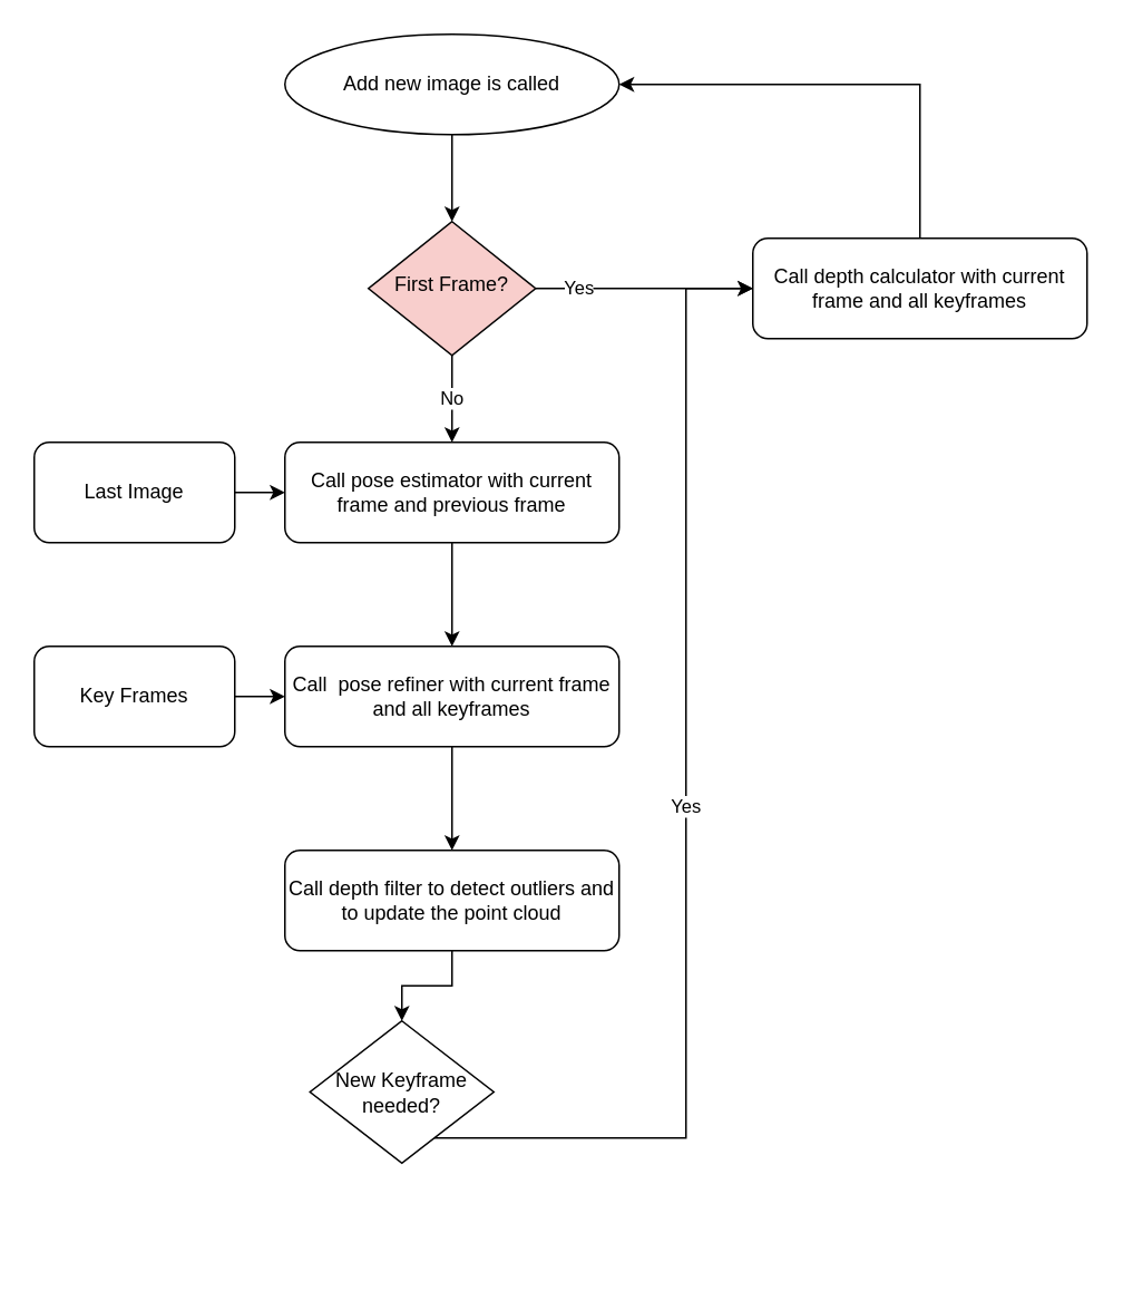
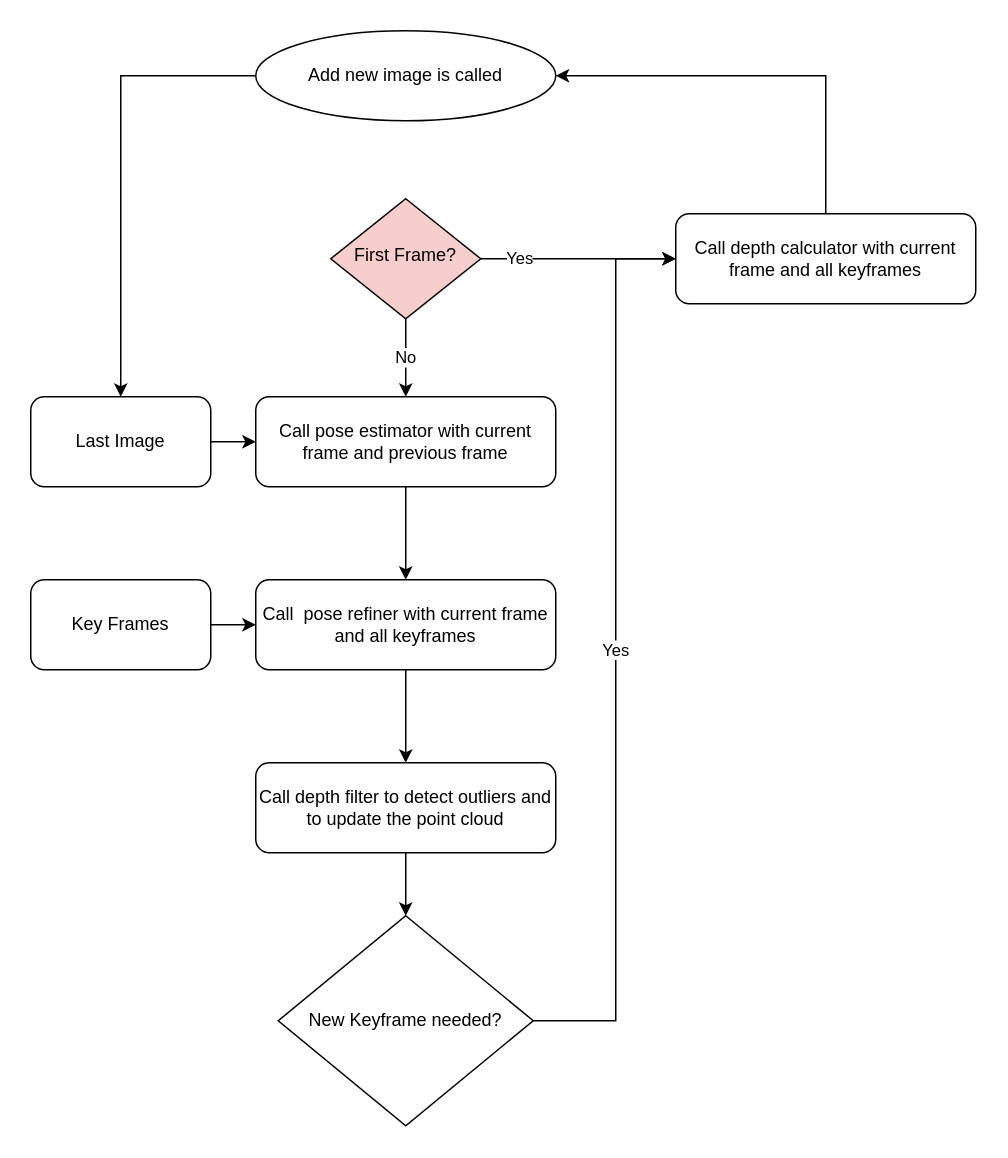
- <mxCell id="5" style="edgeStyle=orthogonalEdgeStyle;rounded=0;orthogonalLoop=1;jettySize=auto;html=1;entryX=0.5;entryY=0;entryDx=0;entryDy=0;" edge="1" parent="1" source="6" target="4"><mxGeometry relative="1" as="geometry" /></mxCell>
+ <mxCell id="5" style="edgeStyle=orthogonalEdgeStyle;rounded=0;orthogonalLoop=1;jettySize=auto;html=1;" edge="1" parent="1" source="6" target="10"><mxGeometry relative="1" as="geometry" /></mxCell>
- <mxCell id="20" value="New Keyframe needed?" style="rhombus;whiteSpace=wrap;html=1;" vertex="1" parent="1"><mxGeometry x="185" y="610" width="110" height="85" as="geometry" /></mxCell>
+ <mxCell id="20" value="New Keyframe needed?" style="rhombus;whiteSpace=wrap;html=1;" vertex="1" parent="1"><mxGeometry x="185" y="610" width="170" height="140" as="geometry" /></mxCell>
